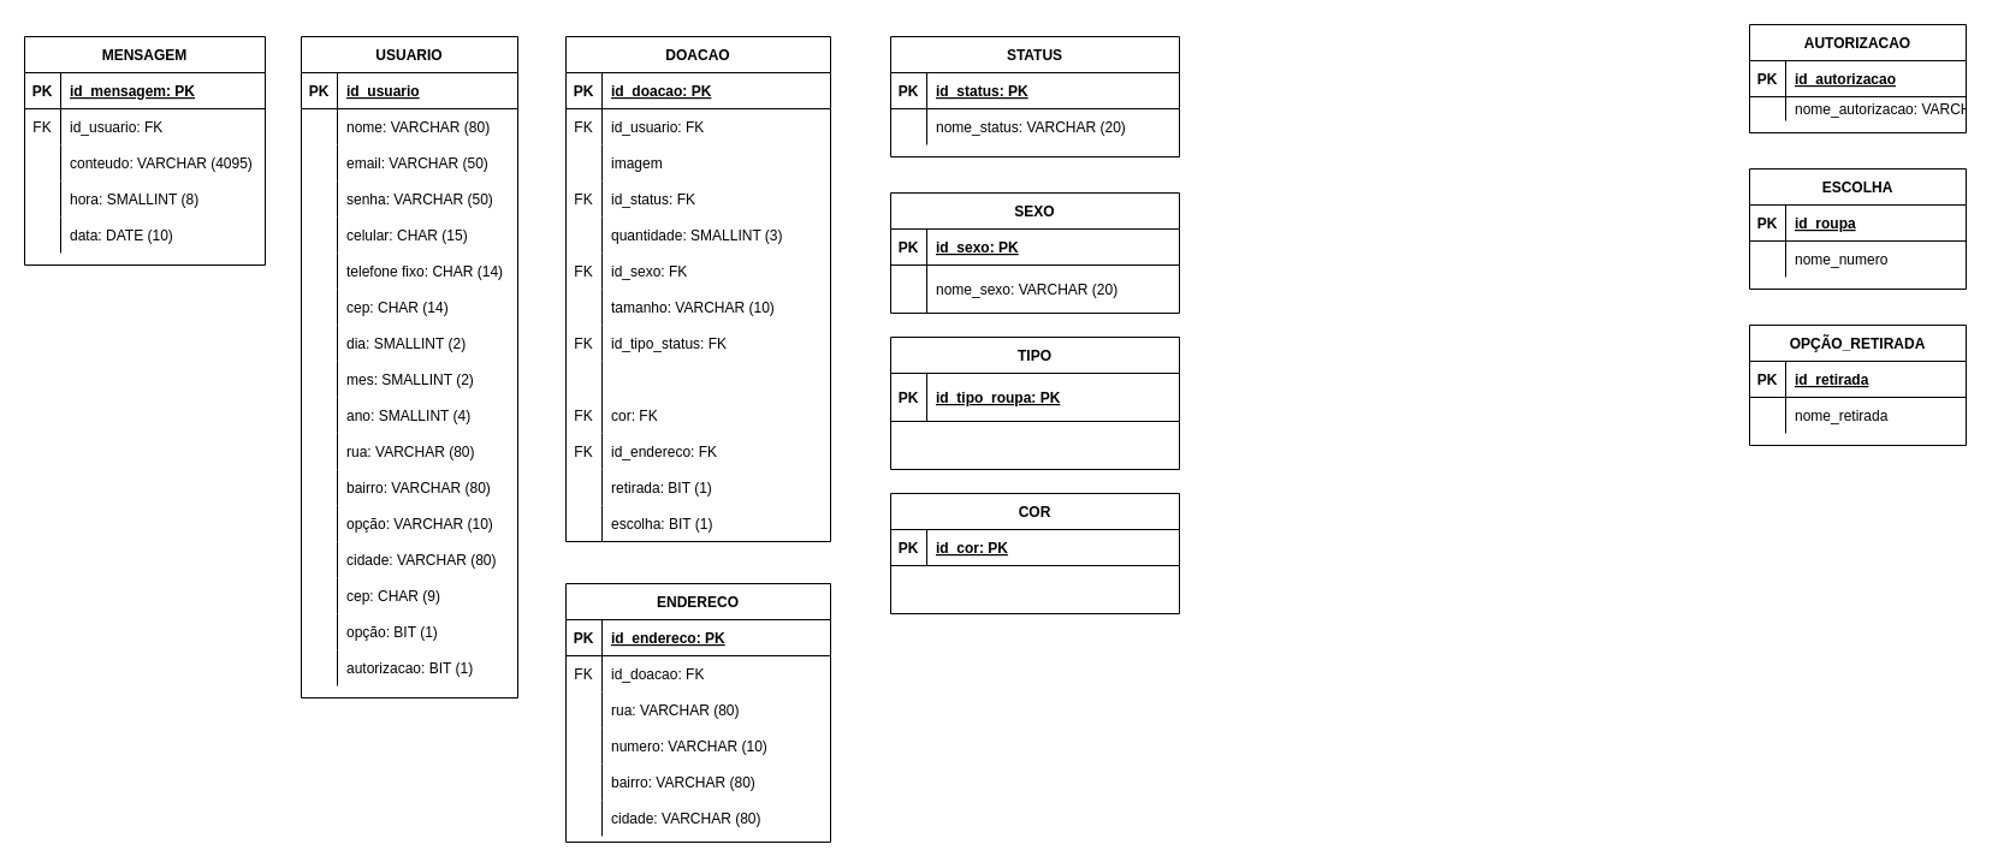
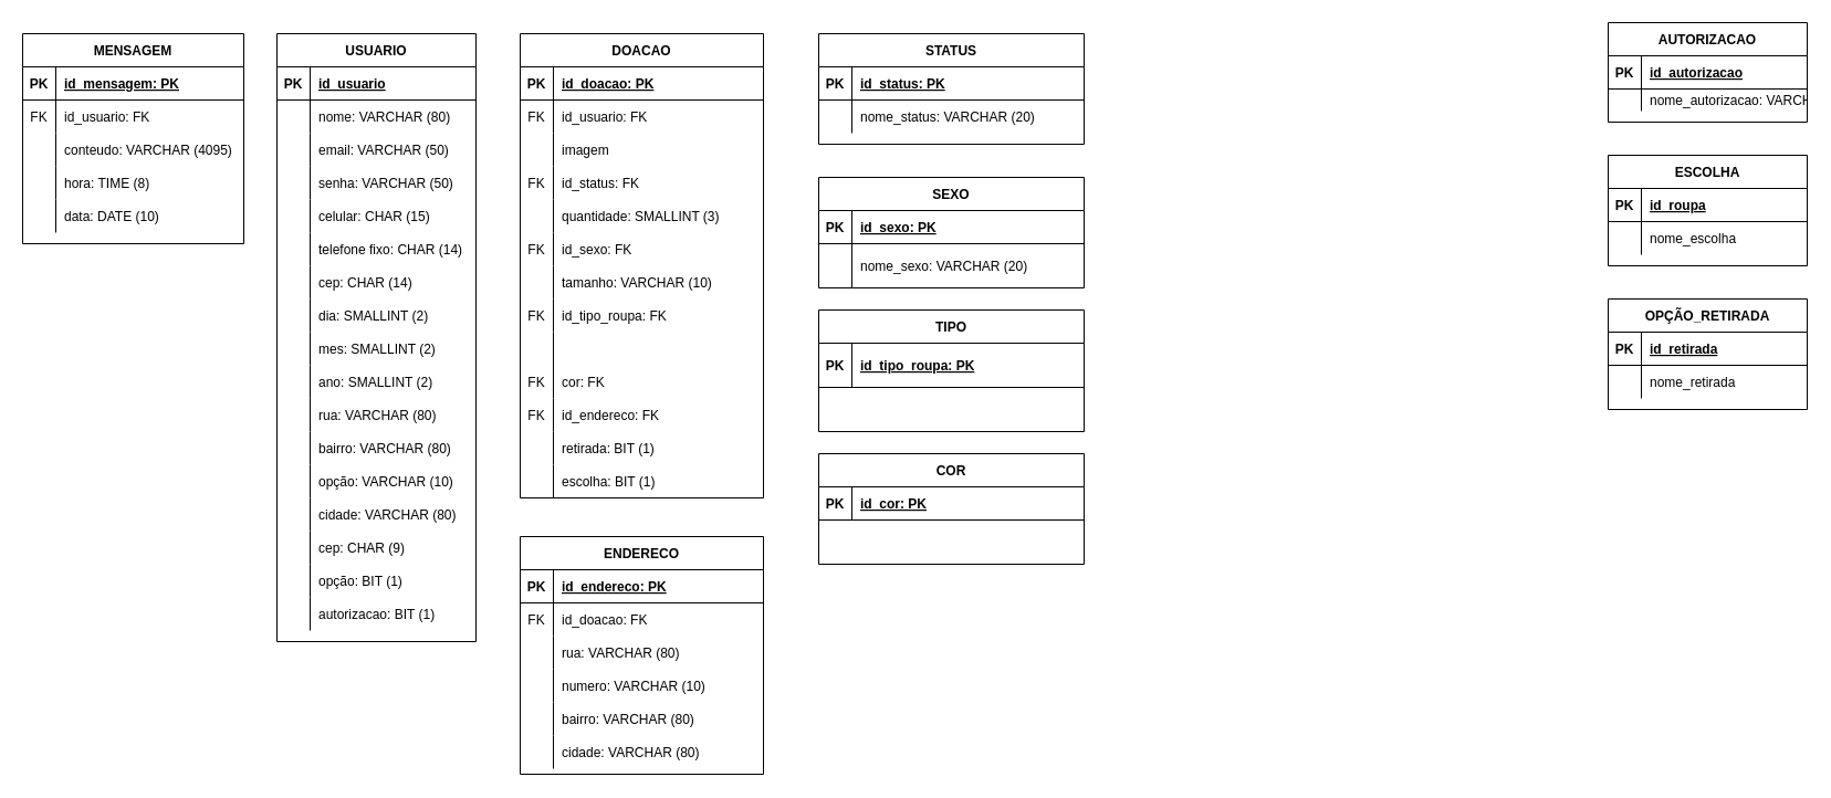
- <mxCell id="14" value="hora: SMALLINT (8)" style="shape=partialRectangle;connectable=0;fillColor=none;top=0;left=0;bottom=0;right=0;align=left;spacingLeft=6;overflow=hidden;" parent="12" vertex="1"><mxGeometry x="30" width="170" height="30" as="geometry" /></mxCell>
+ <mxCell id="14" value="hora: TIME (8)" style="shape=partialRectangle;connectable=0;fillColor=none;top=0;left=0;bottom=0;right=0;align=left;spacingLeft=6;overflow=hidden;" parent="12" vertex="1"><mxGeometry x="30" width="170" height="30" as="geometry" /></mxCell>
- <mxCell id="148" value="nome_numero" style="shape=partialRectangle;connectable=0;fillColor=none;top=0;left=0;bottom=0;right=0;align=left;spacingLeft=6;overflow=hidden;" parent="146" vertex="1"><mxGeometry x="30" width="150" height="30" as="geometry" /></mxCell>
+ <mxCell id="148" value="nome_escolha" style="shape=partialRectangle;connectable=0;fillColor=none;top=0;left=0;bottom=0;right=0;align=left;spacingLeft=6;overflow=hidden;" parent="146" vertex="1"><mxGeometry x="30" width="150" height="30" as="geometry" /></mxCell>
- <mxCell id="94" value="id_tipo_status: FK" style="shape=partialRectangle;connectable=0;fillColor=none;top=0;left=0;bottom=0;right=0;align=left;spacingLeft=6;overflow=hidden;" parent="92" vertex="1"><mxGeometry x="30" width="190" height="30" as="geometry" /></mxCell>
+ <mxCell id="94" value="id_tipo_roupa: FK" style="shape=partialRectangle;connectable=0;fillColor=none;top=0;left=0;bottom=0;right=0;align=left;spacingLeft=6;overflow=hidden;" parent="92" vertex="1"><mxGeometry x="30" width="190" height="30" as="geometry" /></mxCell>
- <mxCell id="48" value="ano: SMALLINT (4)" style="shape=partialRectangle;connectable=0;fillColor=none;top=0;left=0;bottom=0;right=0;align=left;spacingLeft=6;overflow=hidden;" parent="46" vertex="1"><mxGeometry x="30" width="150" height="30" as="geometry" /></mxCell>
+ <mxCell id="48" value="ano: SMALLINT (2)" style="shape=partialRectangle;connectable=0;fillColor=none;top=0;left=0;bottom=0;right=0;align=left;spacingLeft=6;overflow=hidden;" parent="46" vertex="1"><mxGeometry x="30" width="150" height="30" as="geometry" /></mxCell>
